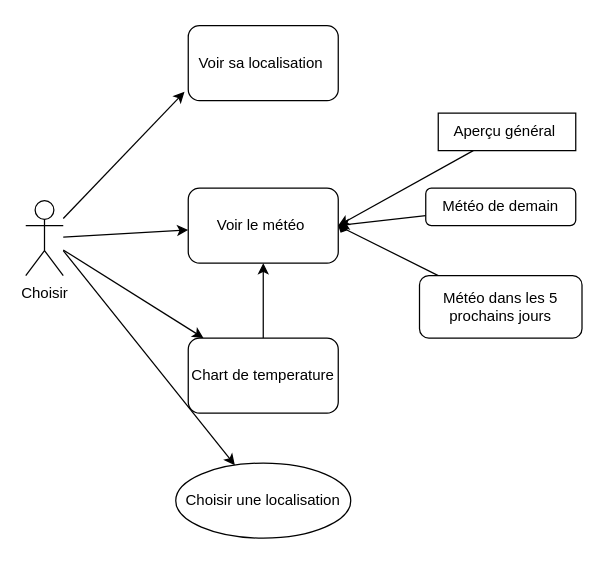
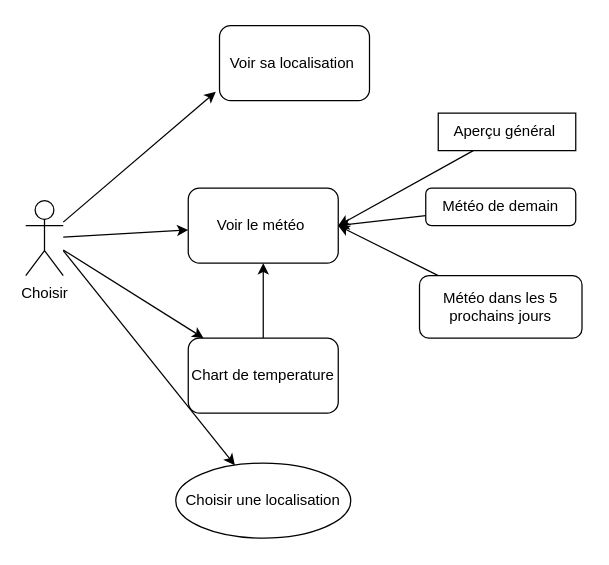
- <mxCell id="7" value="Voir sa localisation&amp;nbsp;" style="rounded=1;whiteSpace=wrap;html=1;" vertex="1" parent="1"><mxGeometry x="150" y="20" width="120" height="60" as="geometry" /></mxCell>
+ <mxCell id="7" value="Voir sa localisation&amp;nbsp;" style="rounded=1;whiteSpace=wrap;html=1;" vertex="1" parent="1"><mxGeometry x="175" y="20" width="120" height="60" as="geometry" /></mxCell>
- <mxCell id="14" style="edgeStyle=none;html=1;entryX=1;entryY=0.5;entryDx=0;entryDy=0;endArrow=diamond;" edge="1" parent="1" source="15" target="8"><mxGeometry relative="1" as="geometry"><mxPoint x="270" y="190" as="targetPoint" /></mxGeometry></mxCell>
+ <mxCell id="14" style="edgeStyle=none;html=1;entryX=1;entryY=0.5;entryDx=0;entryDy=0;" edge="1" parent="1" source="15" target="8"><mxGeometry relative="1" as="geometry"><mxPoint x="270" y="190" as="targetPoint" /></mxGeometry></mxCell>
